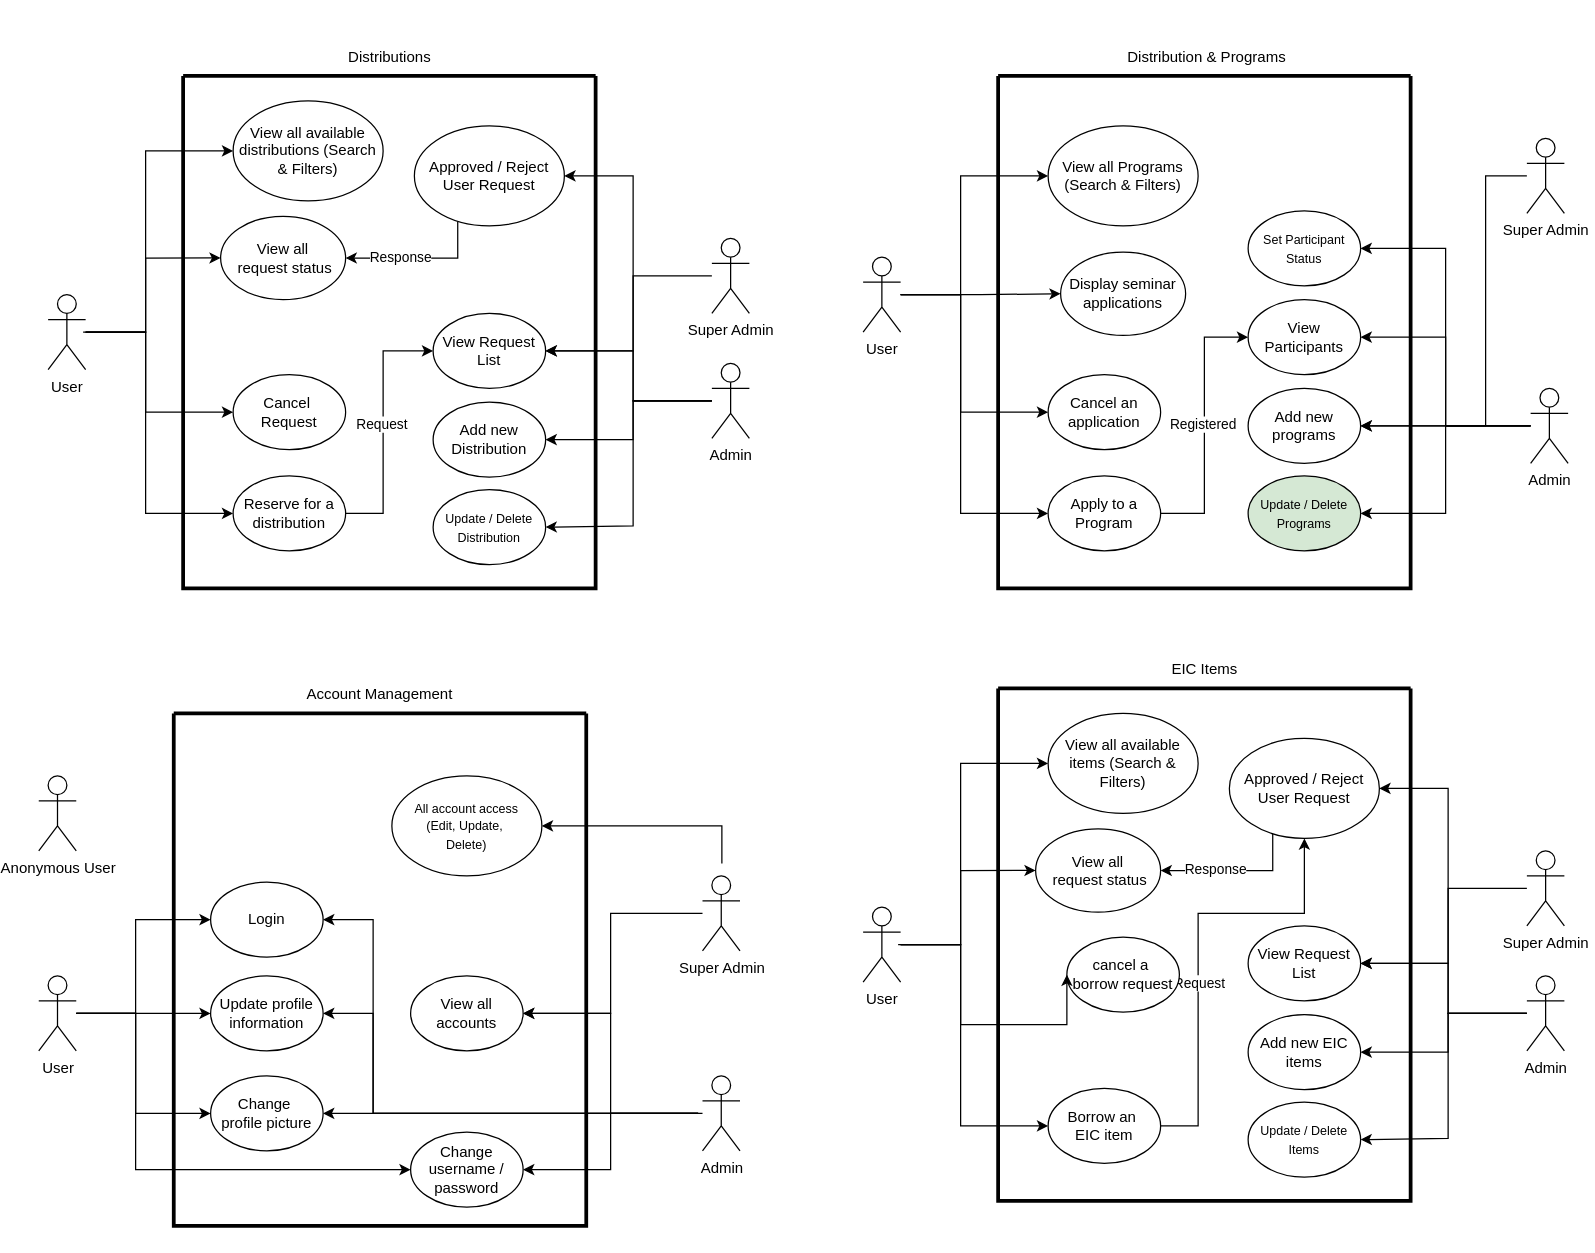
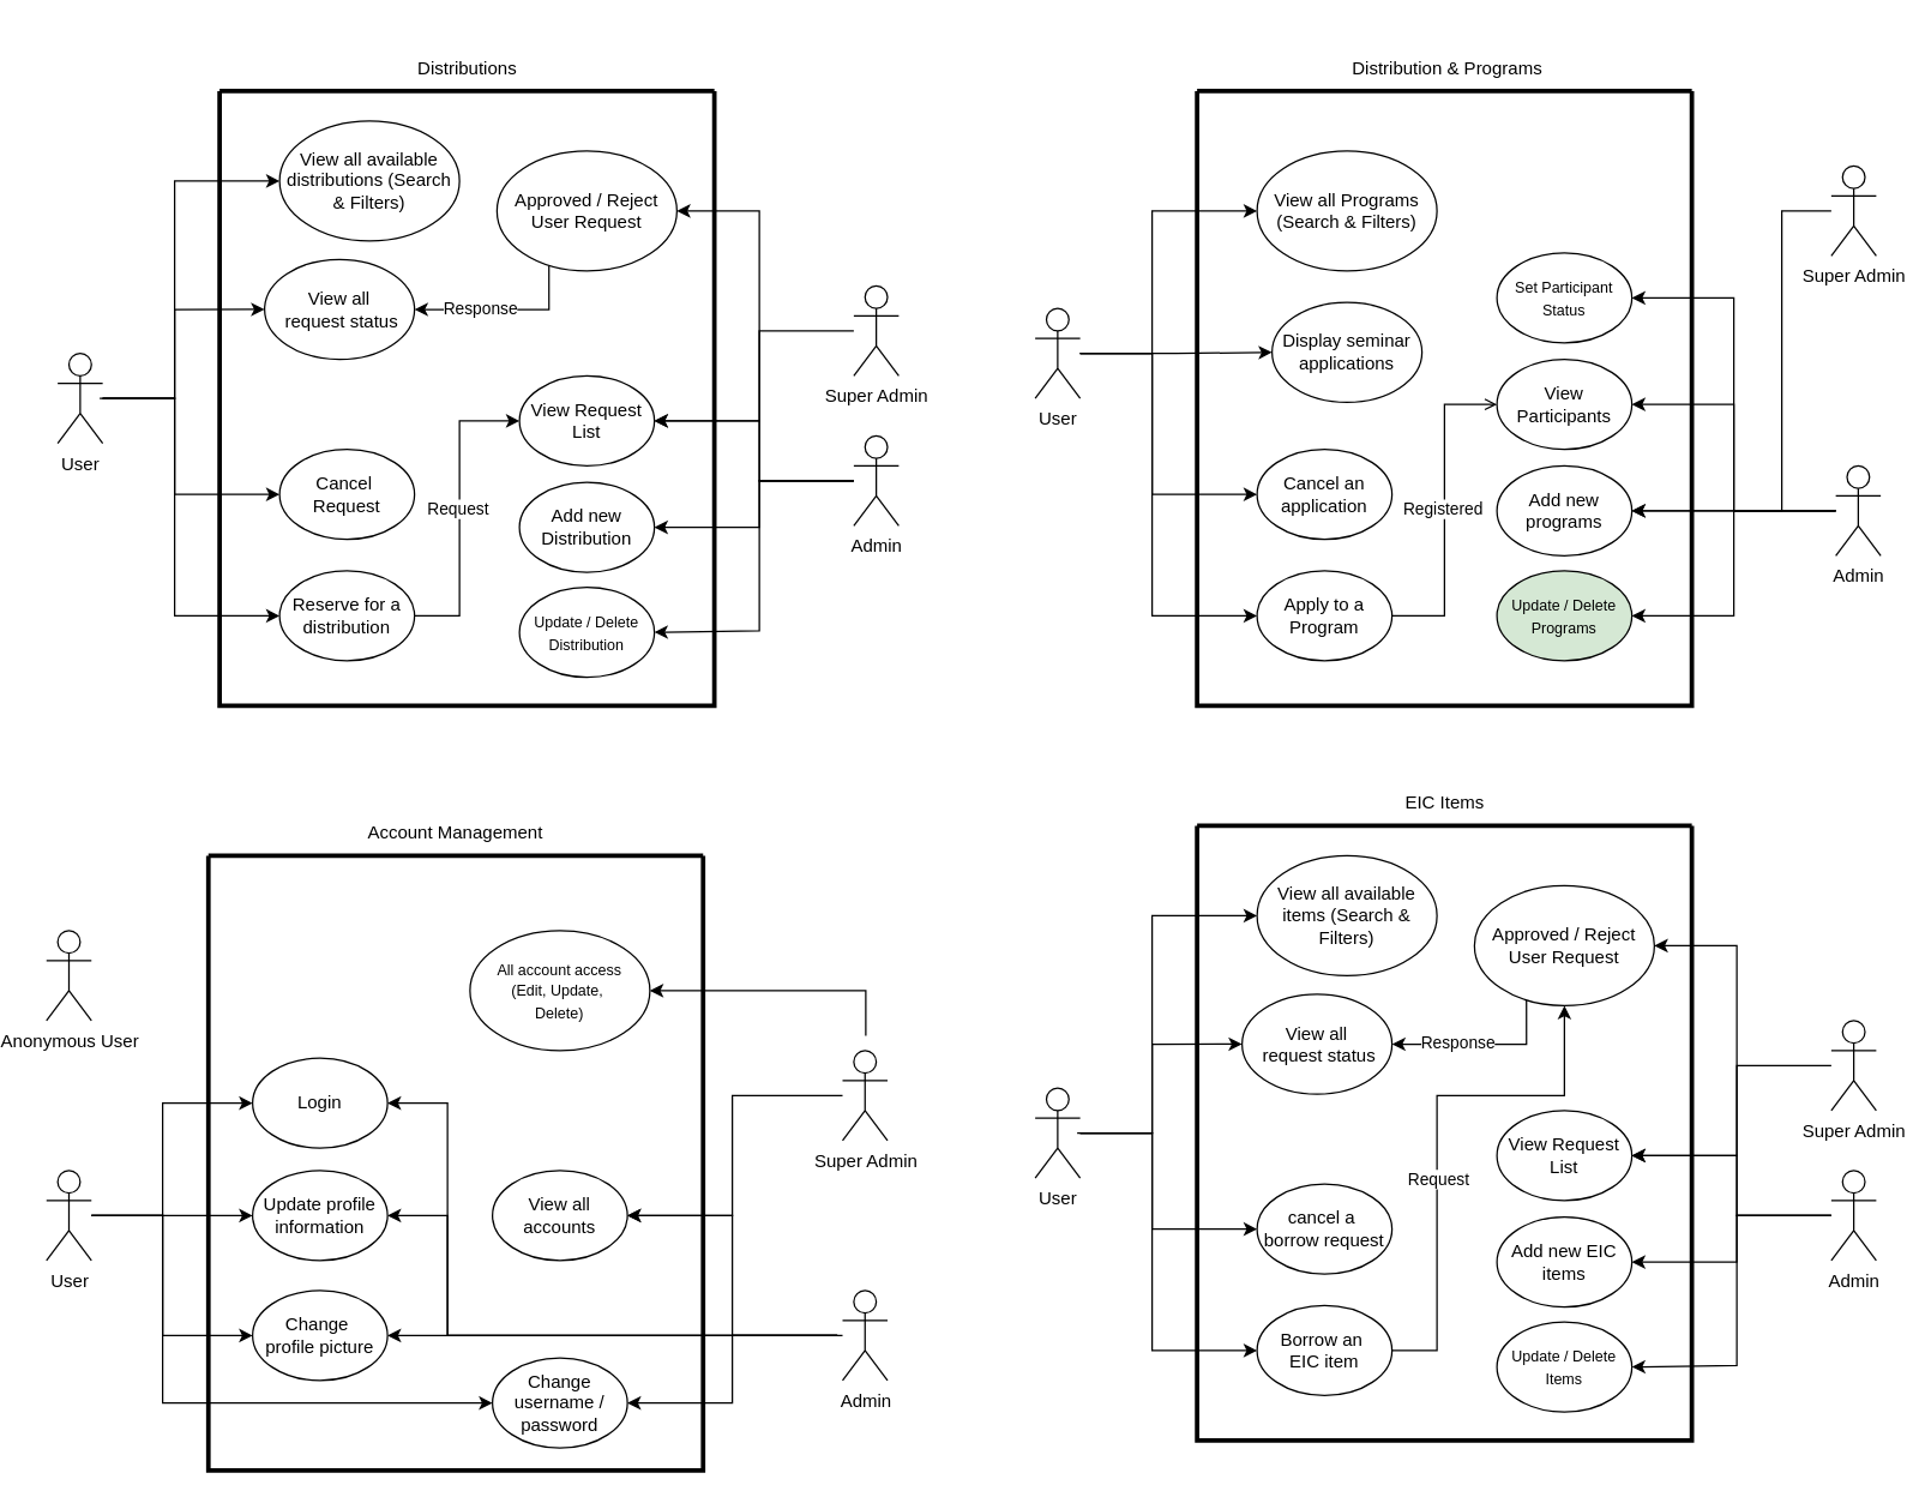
- <mxCell id="5" style="edgeStyle=orthogonalEdgeStyle;rounded=0;orthogonalLoop=1;jettySize=auto;html=1;entryX=0;entryY=0.5;entryDx=0;entryDy=0;" edge="1" parent="2" source="7" target="8"><mxGeometry relative="1" as="geometry" /></mxCell>
+ <mxCell id="5" style="edgeStyle=orthogonalEdgeStyle;rounded=0;orthogonalLoop=1;jettySize=auto;html=1;entryX=0;entryY=0.5;entryDx=0;entryDy=0;endArrow=open;" edge="1" parent="2" source="7" target="8"><mxGeometry relative="1" as="geometry" /></mxCell>
- <mxCell id="37" value="cancel a&amp;nbsp;&lt;div&gt;borrow request&lt;/div&gt;" style="ellipse;whiteSpace=wrap;html=1;" vertex="1" parent="26"><mxGeometry x="55" y="199" width="90" height="60" as="geometry" /></mxCell>
+ <mxCell id="37" value="cancel a&amp;nbsp;&lt;div&gt;borrow request&lt;/div&gt;" style="ellipse;whiteSpace=wrap;html=1;" vertex="1" parent="26"><mxGeometry x="40" y="239" width="90" height="60" as="geometry" /></mxCell>
